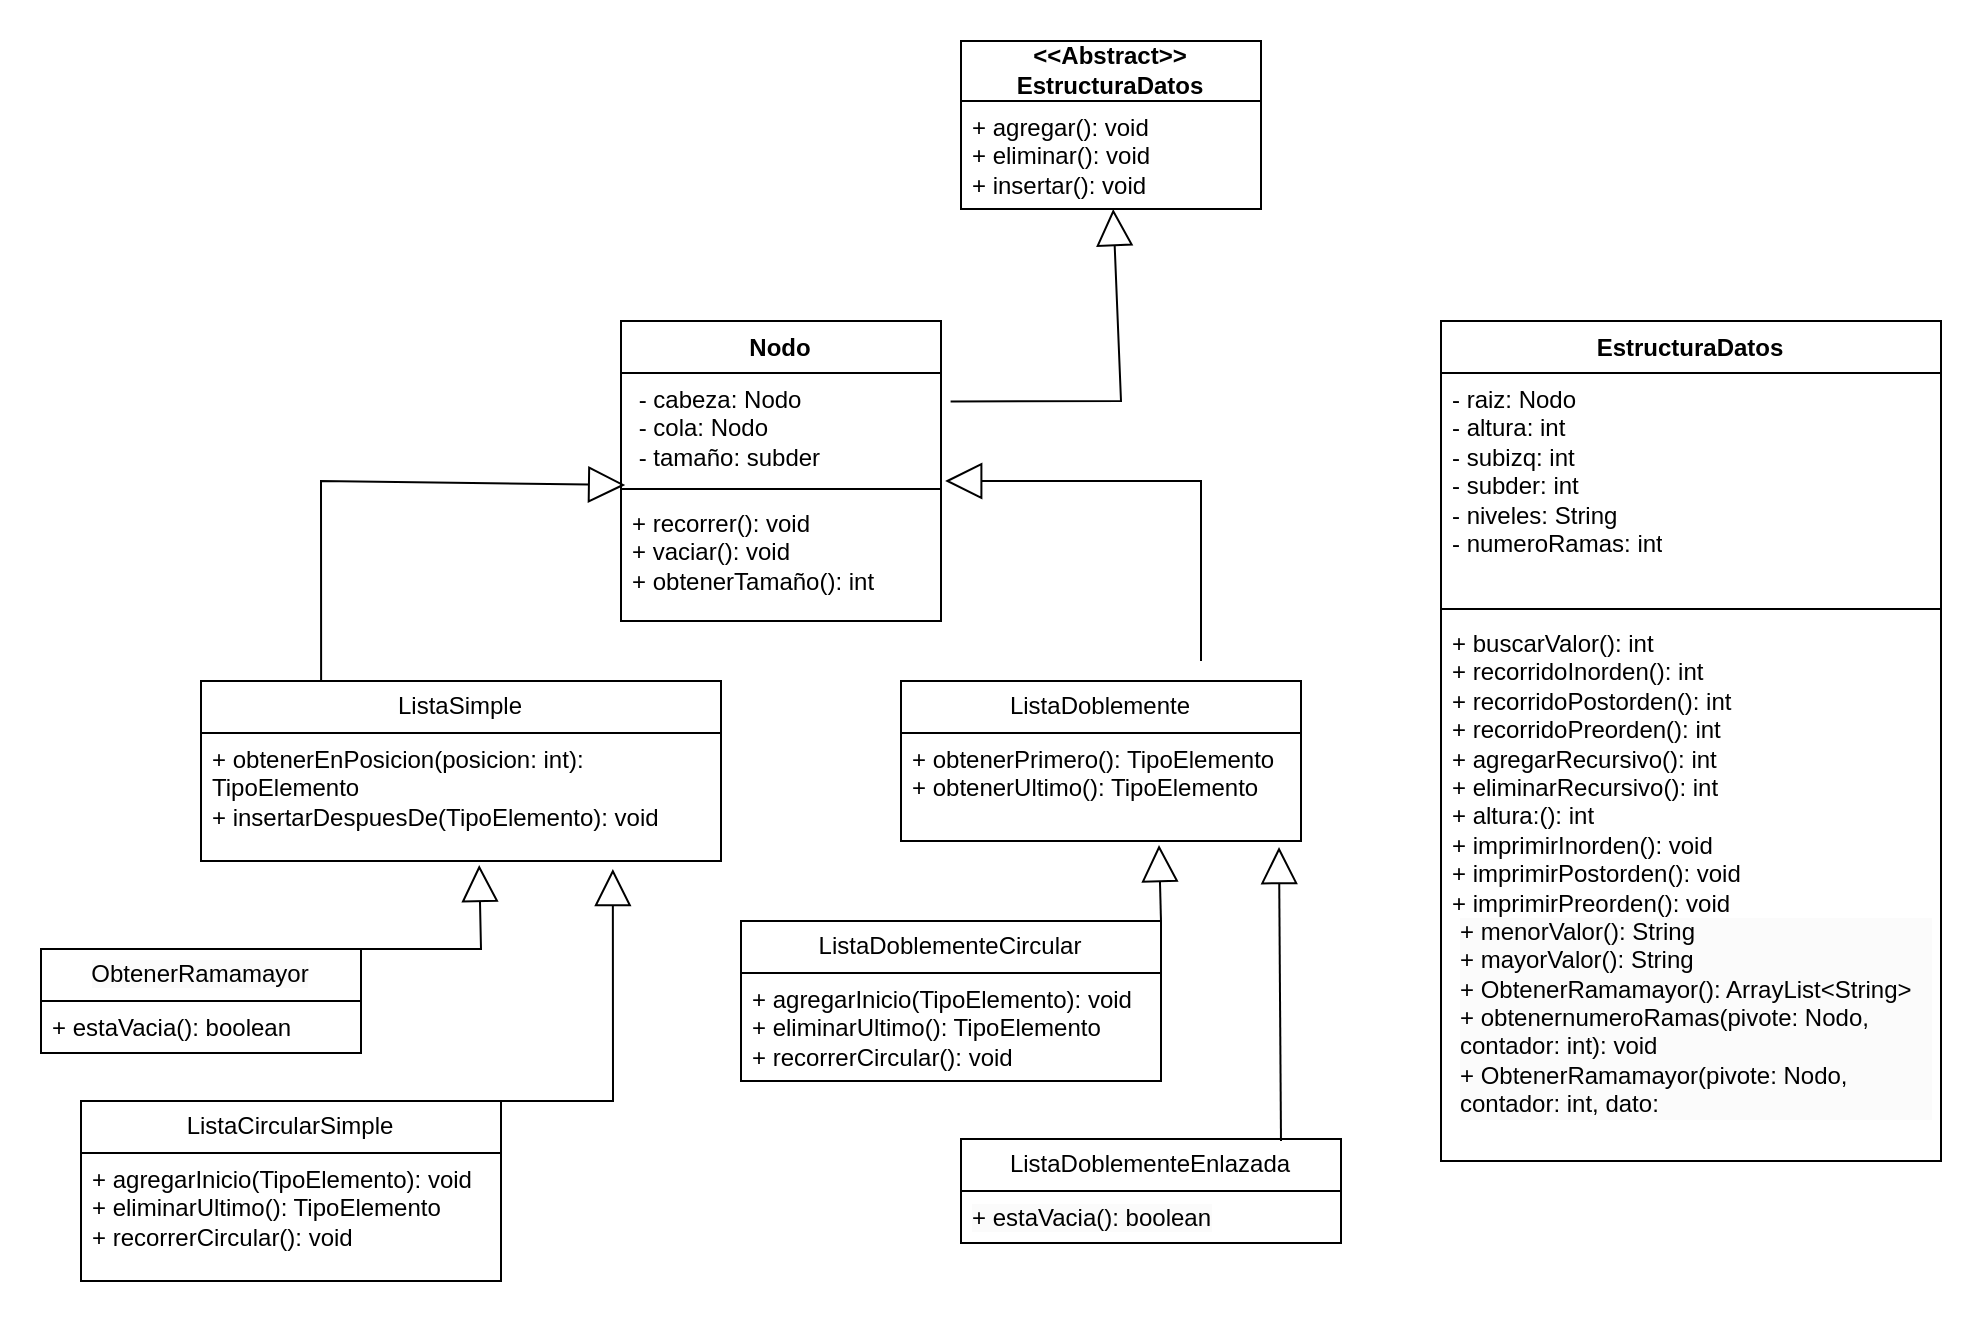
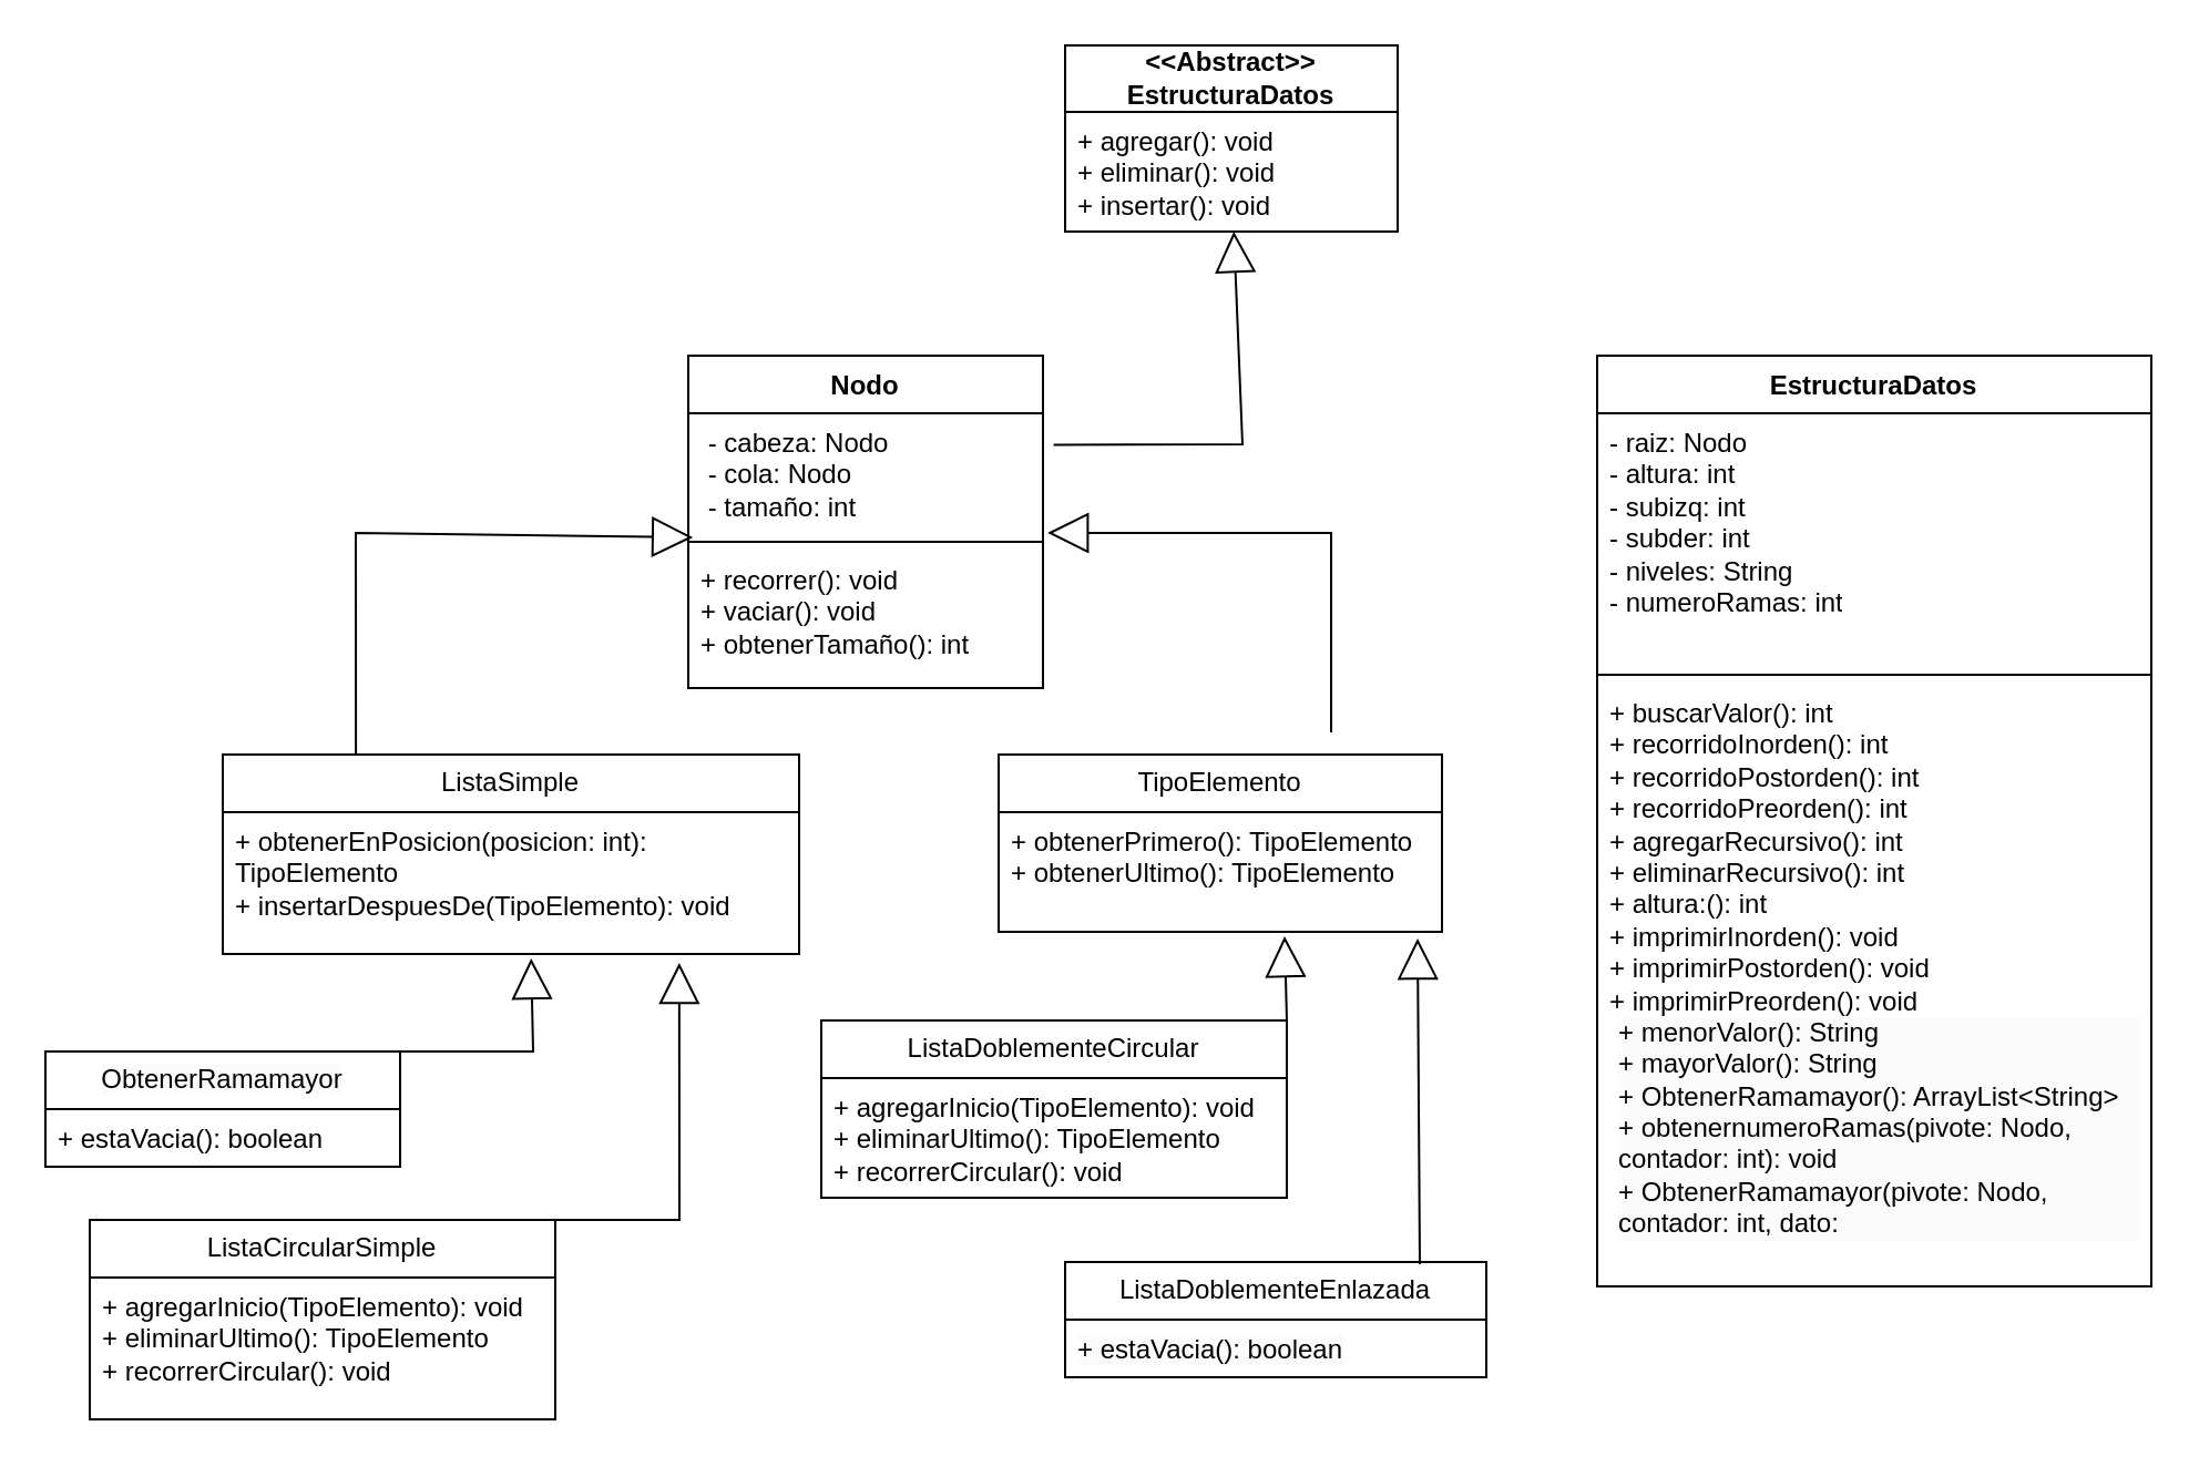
- <mxCell id="9" value="&amp;nbsp;- cabeza: Nodo&lt;br&gt;&lt;div&gt;&amp;nbsp;- cola: Nodo&amp;nbsp;&lt;/div&gt;&lt;div&gt;&amp;nbsp;- tamaño: subder&amp;nbsp; &lt;/div&gt;" style="text;strokeColor=none;fillColor=none;align=left;verticalAlign=top;spacingLeft=4;spacingRight=4;overflow=hidden;rotatable=0;points=[[0,0.5],[1,0.5]];portConstraint=eastwest;whiteSpace=wrap;html=1;" vertex="1" parent="8"><mxGeometry y="26" width="160" height="54" as="geometry" /></mxCell>
+ <mxCell id="9" value="&amp;nbsp;- cabeza: Nodo&lt;br&gt;&lt;div&gt;&amp;nbsp;- cola: Nodo&amp;nbsp;&lt;/div&gt;&lt;div&gt;&amp;nbsp;- tamaño: int&amp;nbsp; &lt;/div&gt;" style="text;strokeColor=none;fillColor=none;align=left;verticalAlign=top;spacingLeft=4;spacingRight=4;overflow=hidden;rotatable=0;points=[[0,0.5],[1,0.5]];portConstraint=eastwest;whiteSpace=wrap;html=1;" vertex="1" parent="8"><mxGeometry y="26" width="160" height="54" as="geometry" /></mxCell>
- <mxCell id="12" value="ListaDoblemente" style="swimlane;fontStyle=0;childLayout=stackLayout;horizontal=1;startSize=26;fillColor=none;horizontalStack=0;resizeParent=1;resizeParentMax=0;resizeLast=0;collapsible=1;marginBottom=0;whiteSpace=wrap;html=1;" vertex="1" parent="1"><mxGeometry x="450" y="340" width="200" height="80" as="geometry" /></mxCell>
+ <mxCell id="12" value="TipoElemento" style="swimlane;fontStyle=0;childLayout=stackLayout;horizontal=1;startSize=26;fillColor=none;horizontalStack=0;resizeParent=1;resizeParentMax=0;resizeLast=0;collapsible=1;marginBottom=0;whiteSpace=wrap;html=1;" vertex="1" parent="1"><mxGeometry x="450" y="340" width="200" height="80" as="geometry" /></mxCell>
